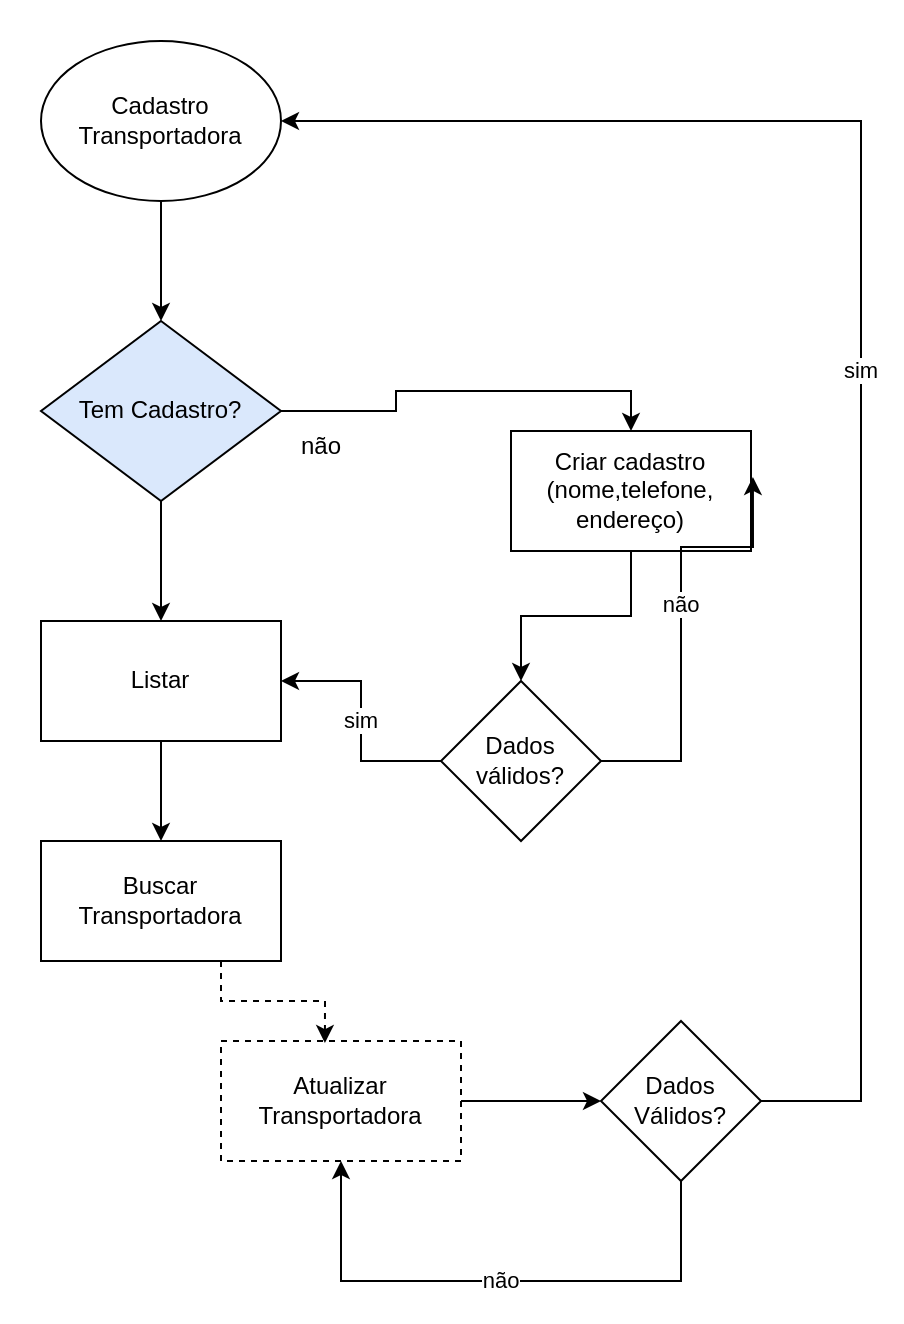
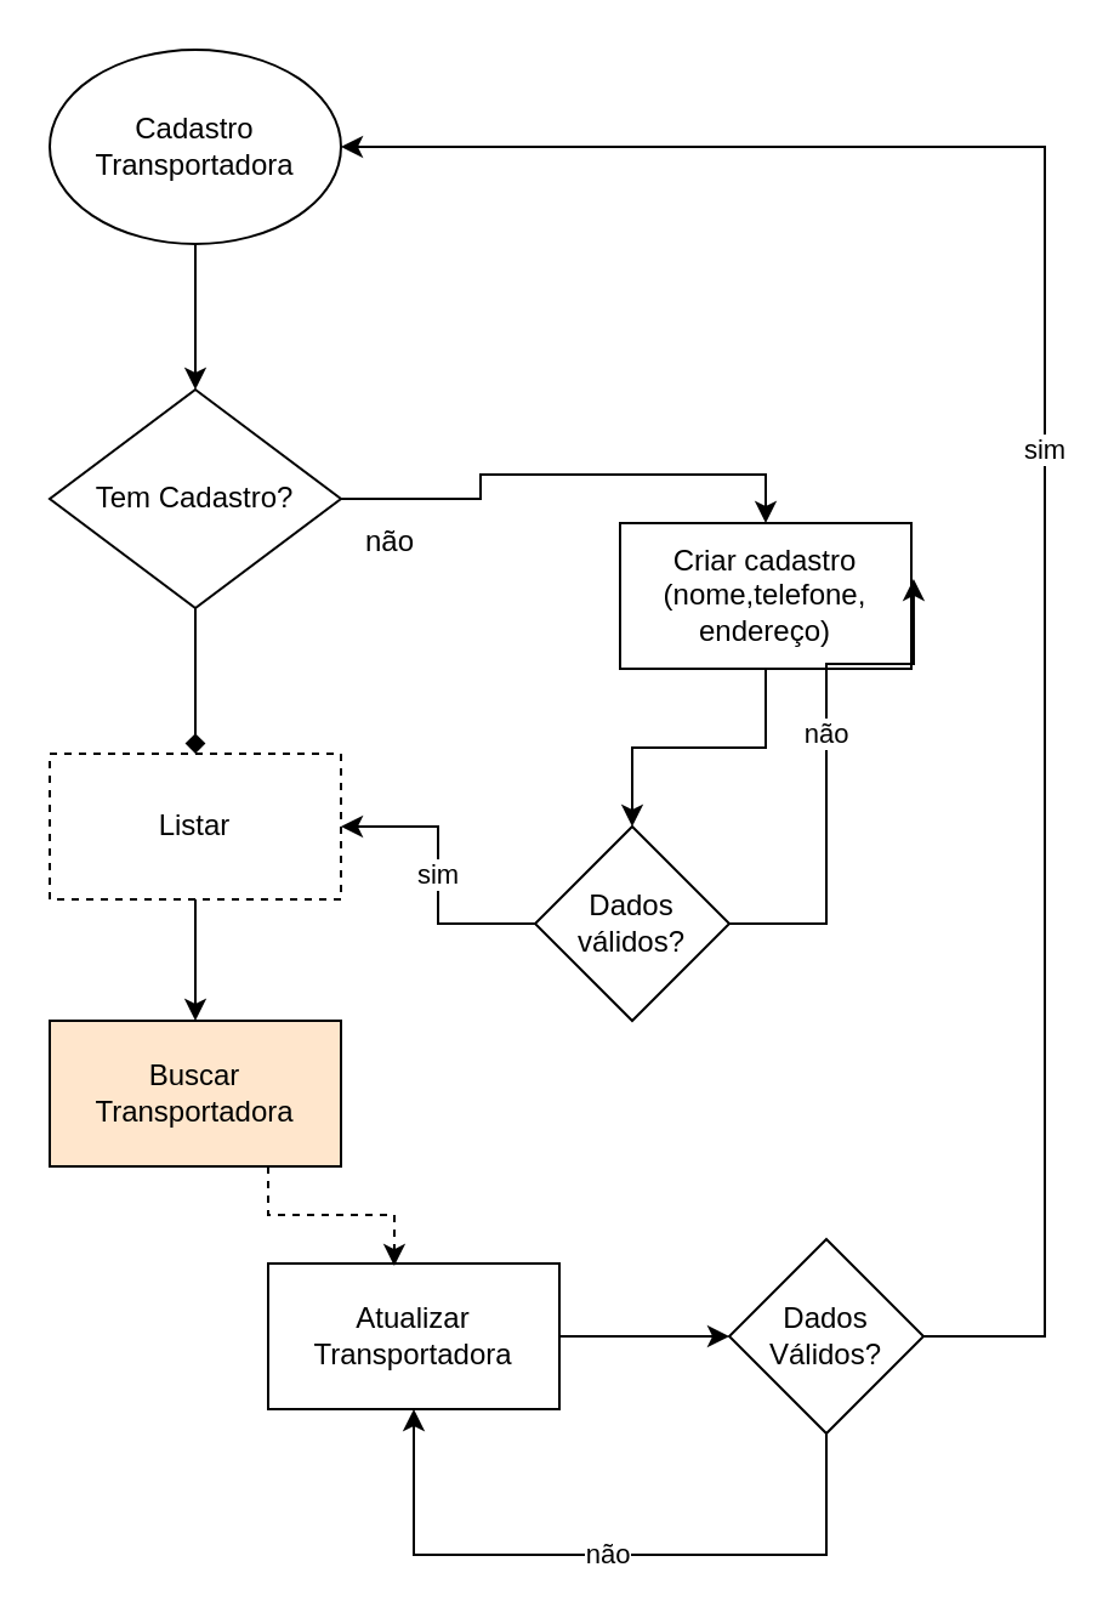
- <mxCell id="6" value="Tem Cadastro?" style="rhombus;whiteSpace=wrap;html=1;fillColor=#dae8fc;" vertex="1" parent="1"><mxGeometry x="20" y="160" width="120" height="90" as="geometry" /></mxCell>
+ <mxCell id="6" value="Tem Cadastro?" style="rhombus;whiteSpace=wrap;html=1;" vertex="1" parent="1"><mxGeometry x="20" y="160" width="120" height="90" as="geometry" /></mxCell>
- <mxCell id="5" style="edgeStyle=orthogonalEdgeStyle;rounded=0;orthogonalLoop=1;jettySize=auto;html=1;entryX=0.5;entryY=0;entryDx=0;entryDy=0;" edge="1" parent="1" source="6" target="8"><mxGeometry relative="1" as="geometry" /></mxCell>
+ <mxCell id="5" style="edgeStyle=orthogonalEdgeStyle;rounded=0;orthogonalLoop=1;jettySize=auto;html=1;entryX=0.5;entryY=0;entryDx=0;entryDy=0;endArrow=diamond;" edge="1" parent="1" source="6" target="8"><mxGeometry relative="1" as="geometry" /></mxCell>
- <mxCell id="8" value="Listar" style="rounded=0;whiteSpace=wrap;html=1;" vertex="1" parent="1"><mxGeometry x="20" y="310" width="120" height="60" as="geometry" /></mxCell>
+ <mxCell id="8" value="Listar" style="rounded=0;whiteSpace=wrap;html=1;dashed=1;" vertex="1" parent="1"><mxGeometry x="20" y="310" width="120" height="60" as="geometry" /></mxCell>
- <mxCell id="11" value="Buscar Transportadora" style="rounded=0;whiteSpace=wrap;html=1;" vertex="1" parent="1"><mxGeometry x="20" y="420" width="120" height="60" as="geometry" /></mxCell>
+ <mxCell id="11" value="Buscar Transportadora" style="rounded=0;whiteSpace=wrap;html=1;fillColor=#ffe6cc;" vertex="1" parent="1"><mxGeometry x="20" y="420" width="120" height="60" as="geometry" /></mxCell>
- <mxCell id="17" value="Atualizar Transportadora" style="rounded=0;whiteSpace=wrap;html=1;dashed=1;" vertex="1" parent="1"><mxGeometry x="110" y="520" width="120" height="60" as="geometry" /></mxCell>
+ <mxCell id="17" value="Atualizar Transportadora" style="rounded=0;whiteSpace=wrap;html=1;" vertex="1" parent="1"><mxGeometry x="110" y="520" width="120" height="60" as="geometry" /></mxCell>
